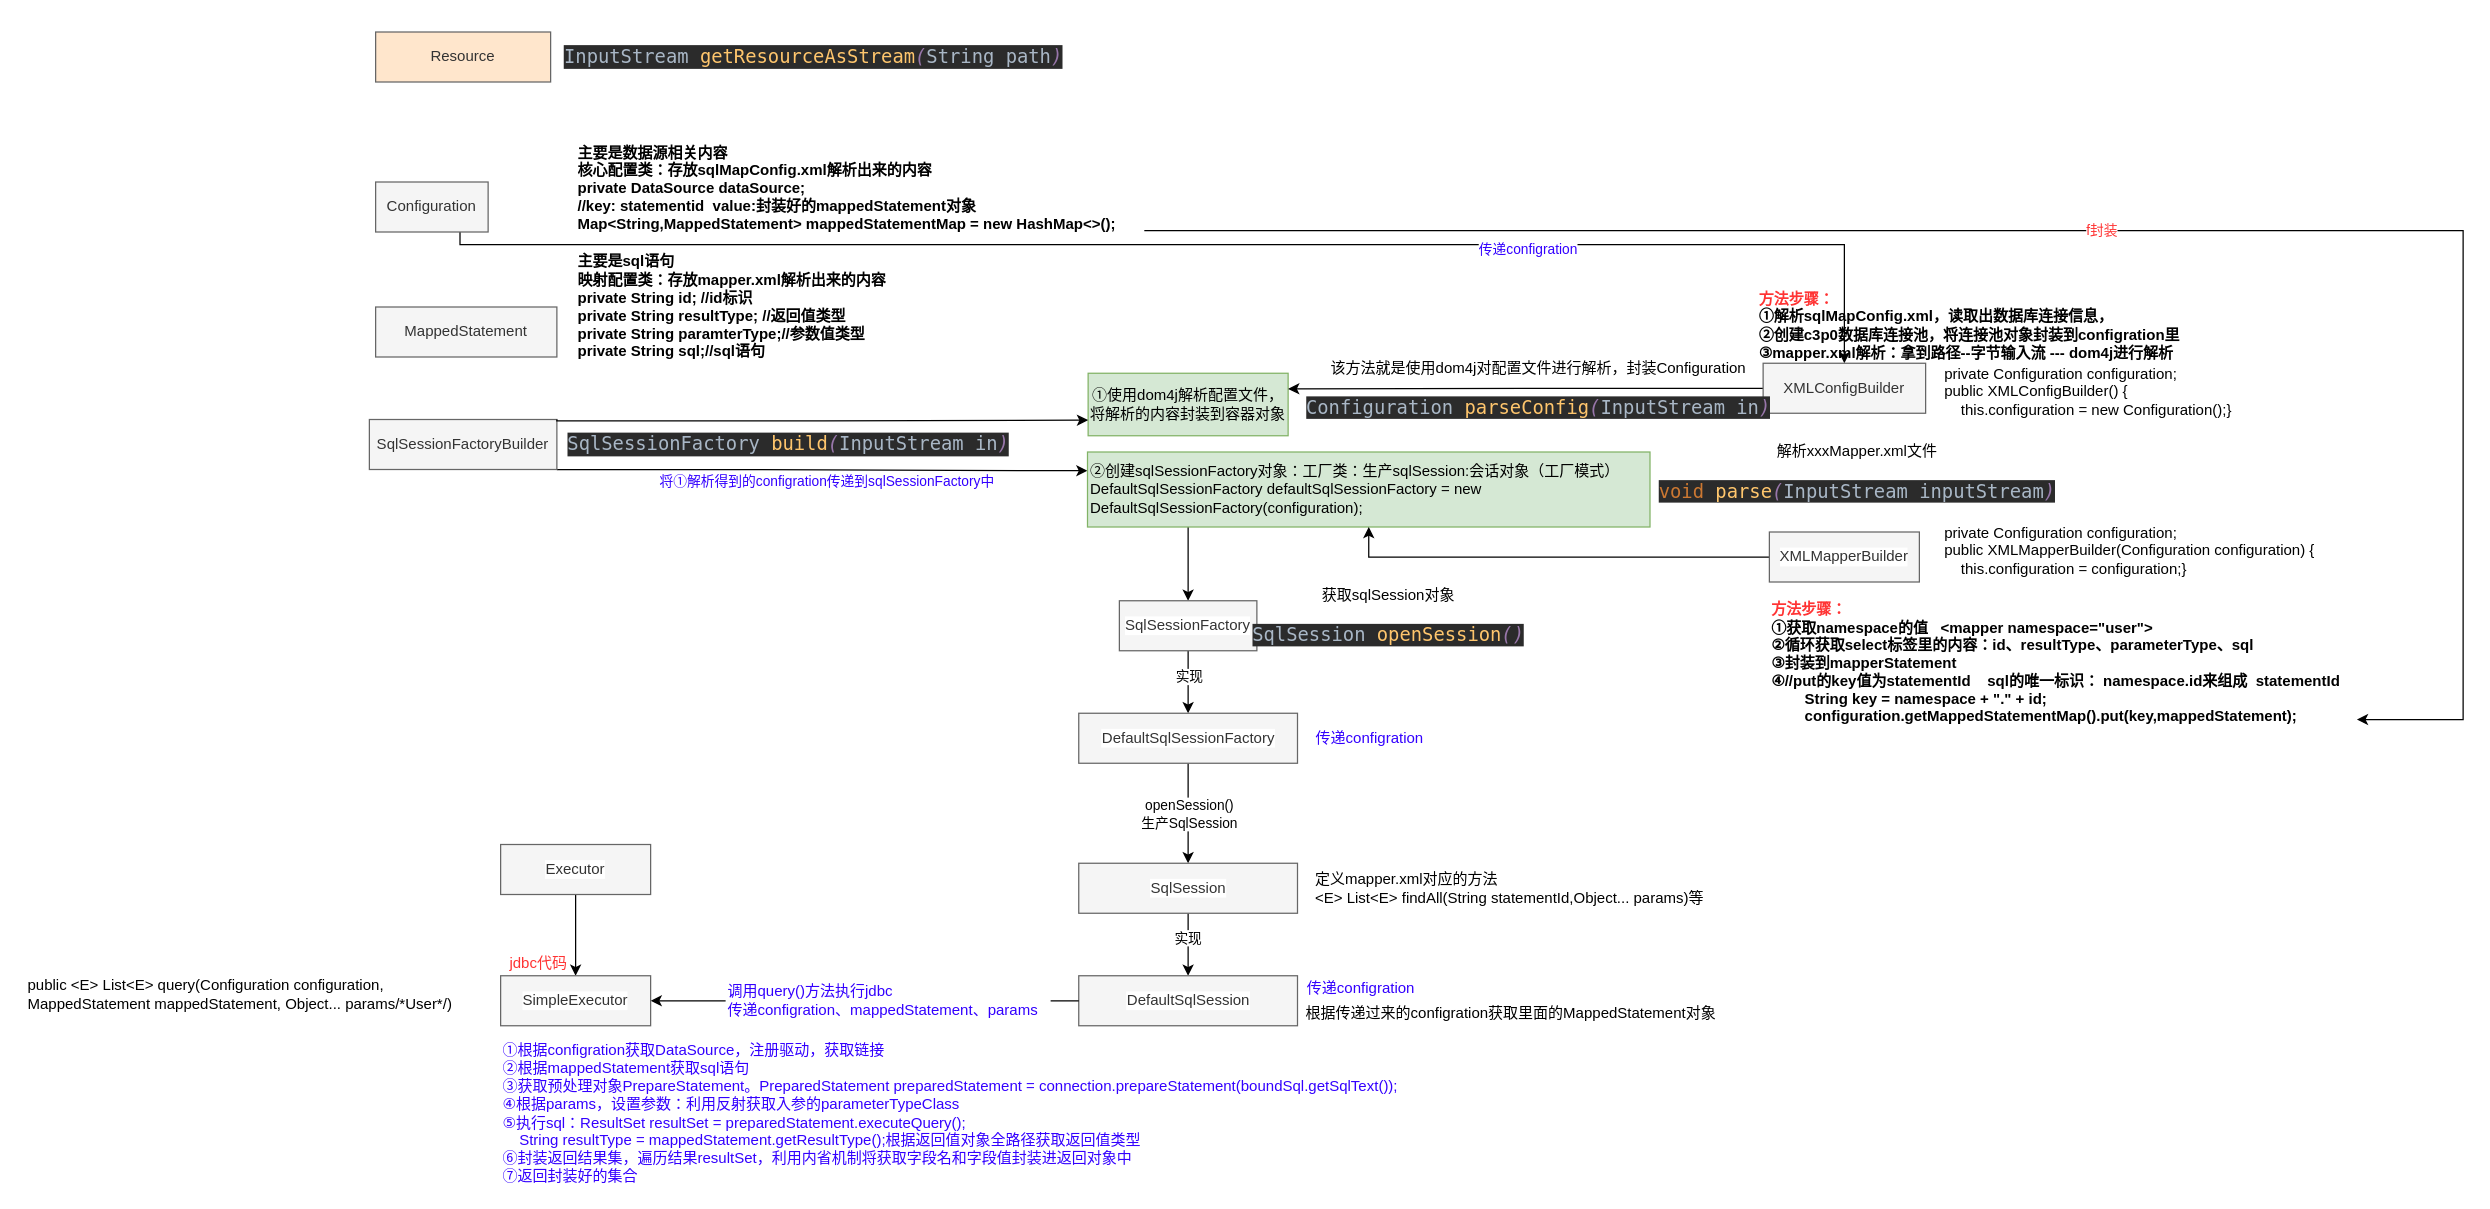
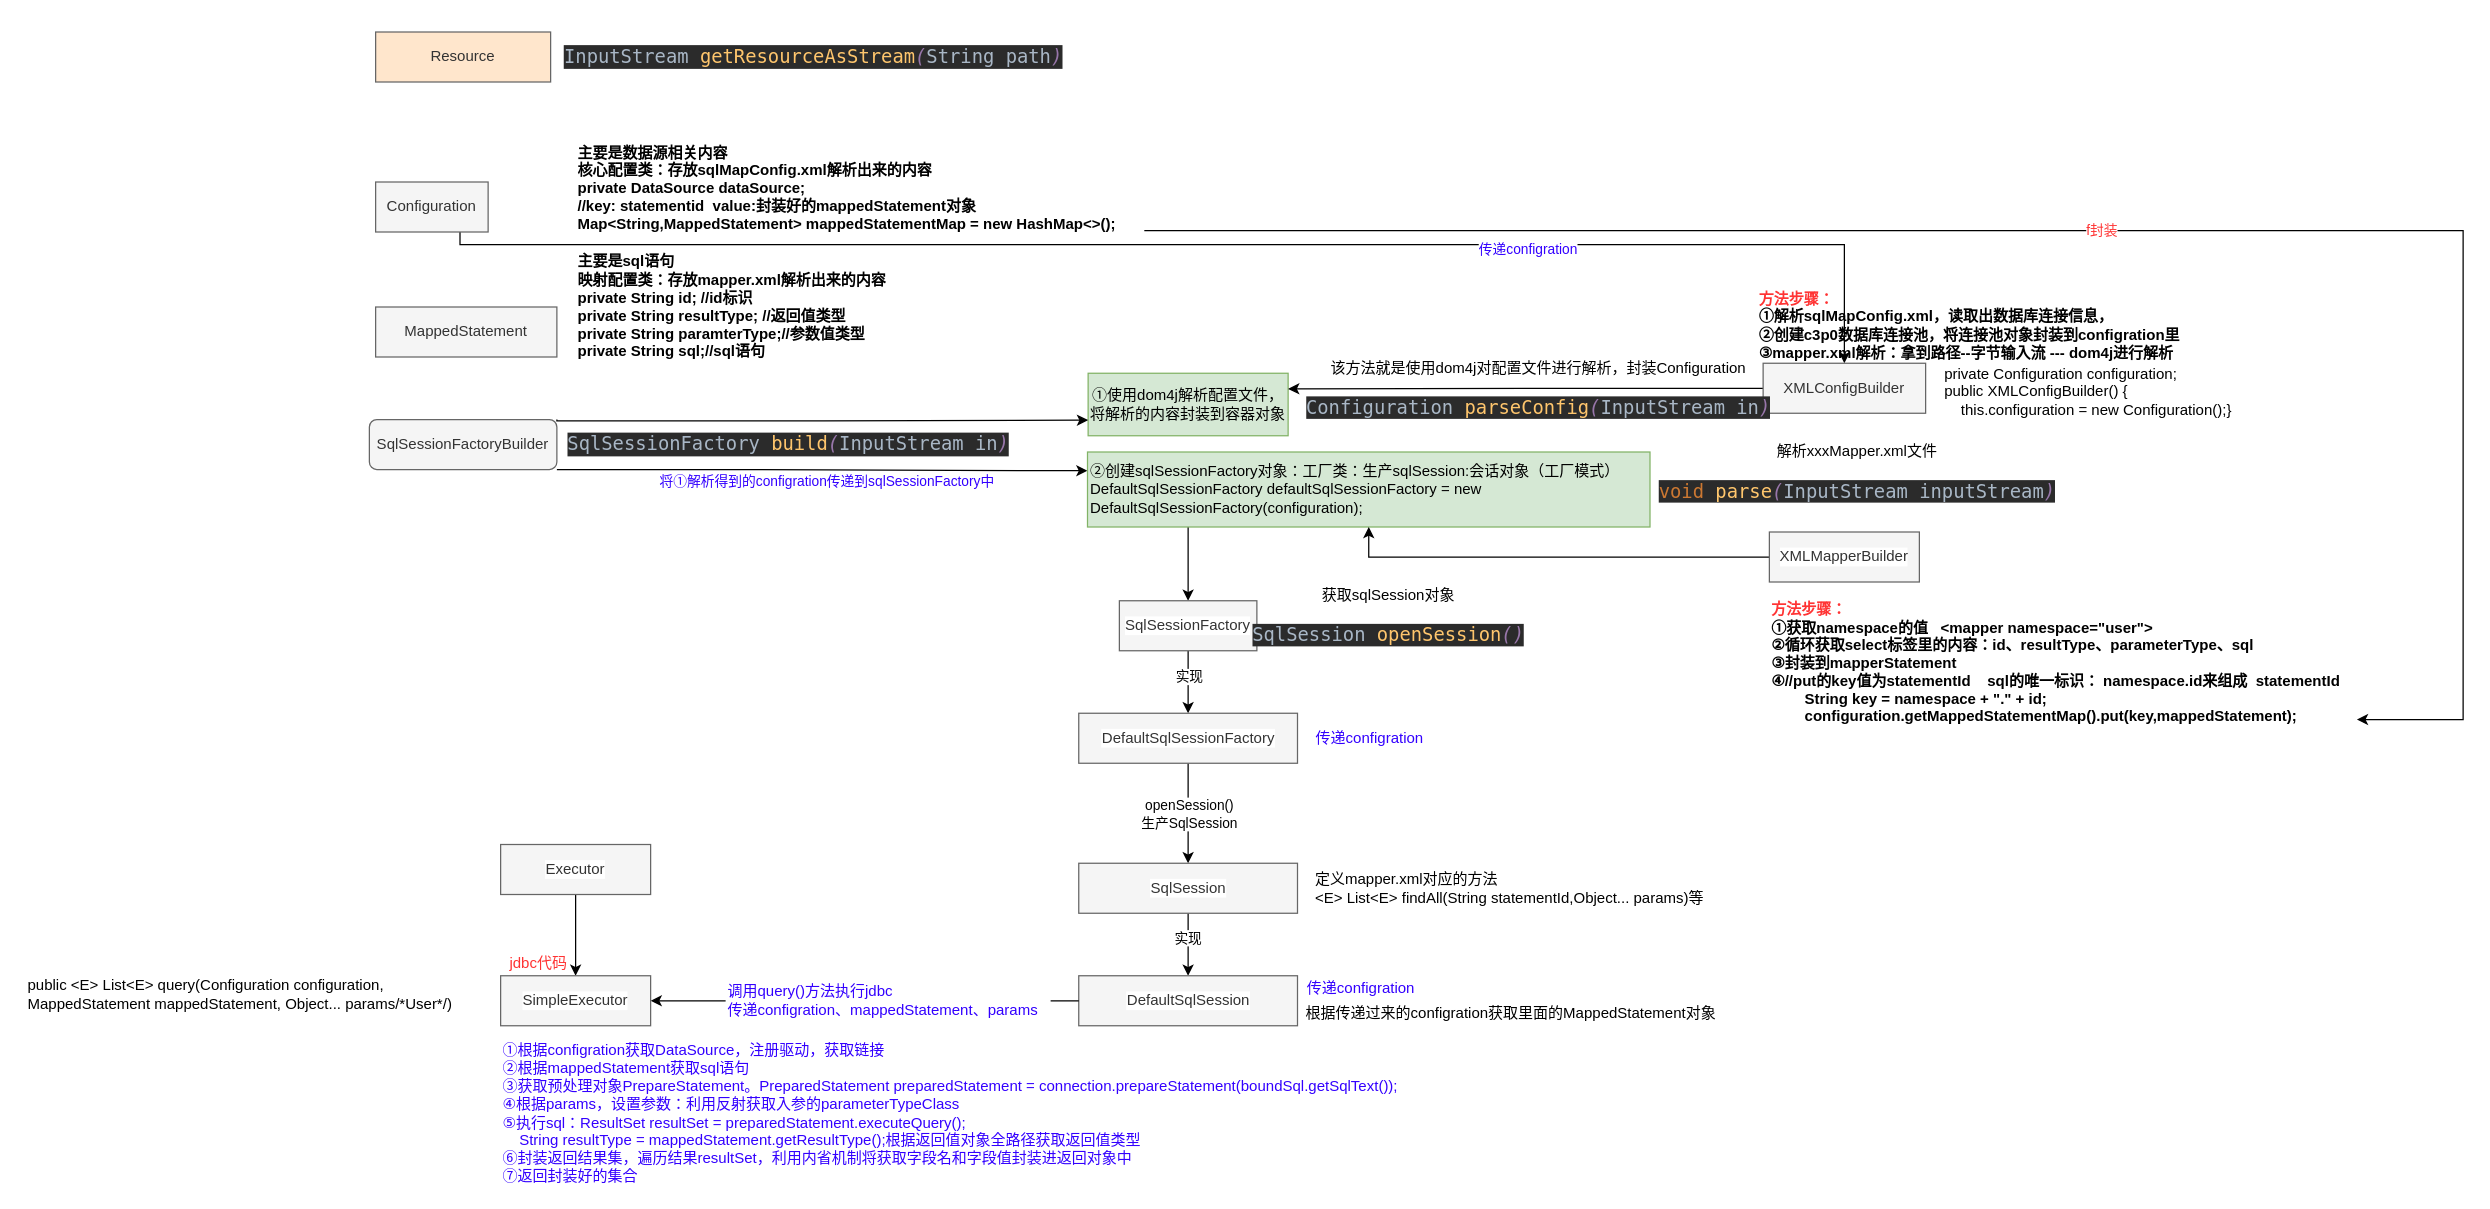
- <mxCell id="13" value="SqlSessionFactoryBuilder" style="whiteSpace=wrap;html=1;align=center;fillColor=#f5f5f5;strokeColor=#666666;fontColor=#333333;" vertex="1" parent="1"><mxGeometry x="295" y="335" width="150" height="40" as="geometry" /></mxCell>
+ <mxCell id="13" value="SqlSessionFactoryBuilder" style="whiteSpace=wrap;html=1;align=center;fillColor=#f5f5f5;strokeColor=#666666;fontColor=#333333;rounded=1;" vertex="1" parent="1"><mxGeometry x="295" y="335" width="150" height="40" as="geometry" /></mxCell>
- <mxCell id="27" value="&lt;div&gt;&amp;nbsp; &amp;nbsp; private Configuration configuration;&lt;/div&gt;&lt;div&gt;&amp;nbsp; &amp;nbsp; public XMLMapperBuilder(Configuration configuration) {&lt;/div&gt;&lt;div&gt;&amp;nbsp; &amp;nbsp; &amp;nbsp; &amp;nbsp; this.configuration = configuration;&lt;span&gt;}&lt;/span&gt;&lt;/div&gt;" style="text;html=1;align=left;verticalAlign=middle;resizable=0;points=[];autosize=1;strokeColor=none;fillColor=none;" vertex="1" parent="1"><mxGeometry x="1540" y="415" width="330" height="50" as="geometry" /></mxCell>
